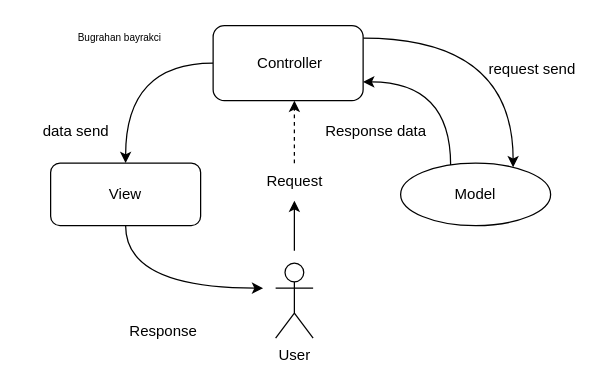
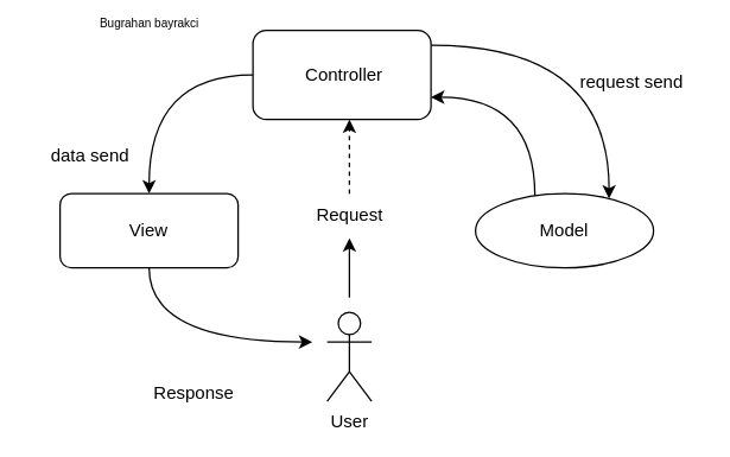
- <mxCell id="17" value="Bugrahan bayrakci" style="text;html=1;align=center;verticalAlign=middle;resizable=0;points=[];autosize=1;strokeColor=none;fillColor=none;fontSize=8;" vertex="1" parent="1"><mxGeometry x="50" y="20" width="90" height="20" as="geometry" /></mxCell>
+ <mxCell id="17" value="Bugrahan bayrakci" style="text;html=1;align=center;verticalAlign=middle;resizable=0;points=[];autosize=1;strokeColor=none;fillColor=none;fontSize=8;" vertex="1" parent="1"><mxGeometry x="55" y="5" width="90" height="20" as="geometry" /></mxCell>
- <mxCell id="16" value="Response data" style="text;html=1;align=center;verticalAlign=middle;resizable=0;points=[];autosize=1;strokeColor=none;fillColor=none;" vertex="1" parent="1"><mxGeometry x="250" y="90" width="100" height="30" as="geometry" /></mxCell>
